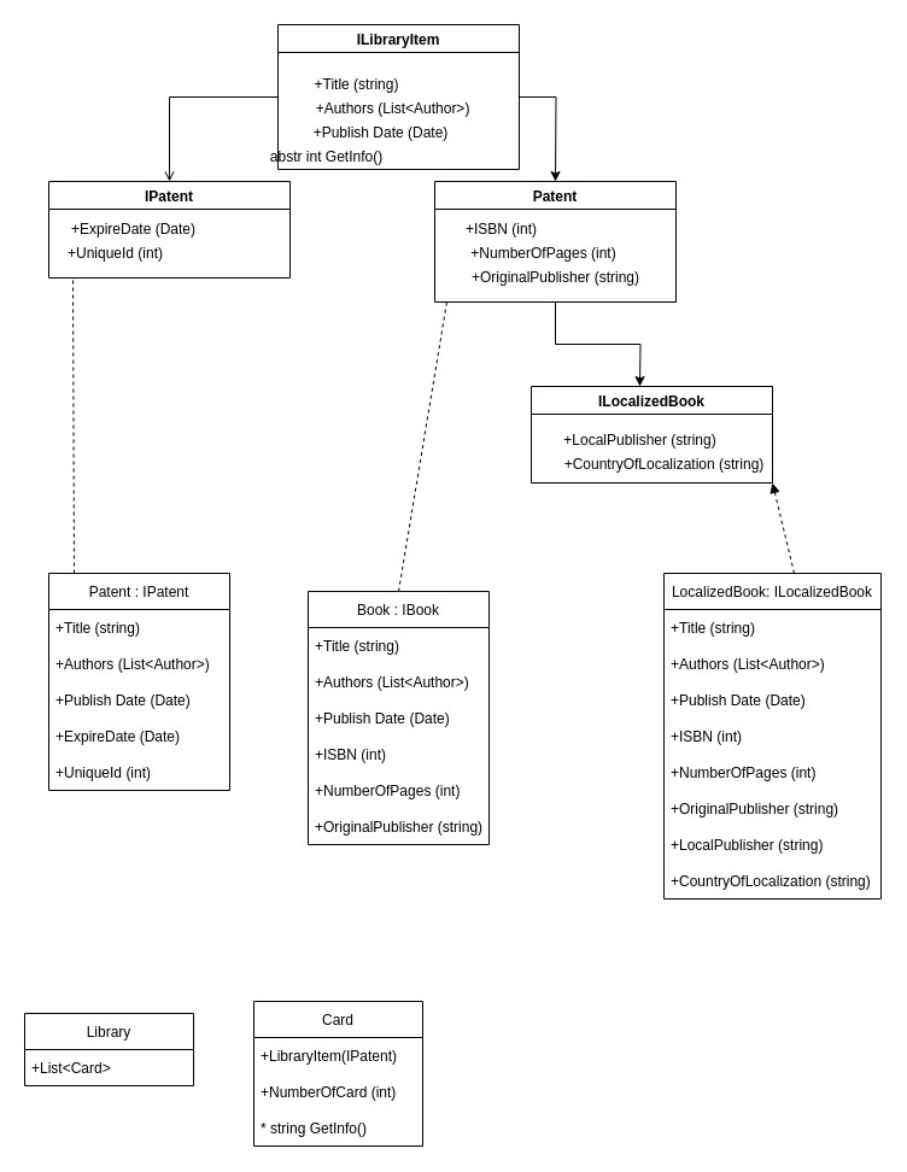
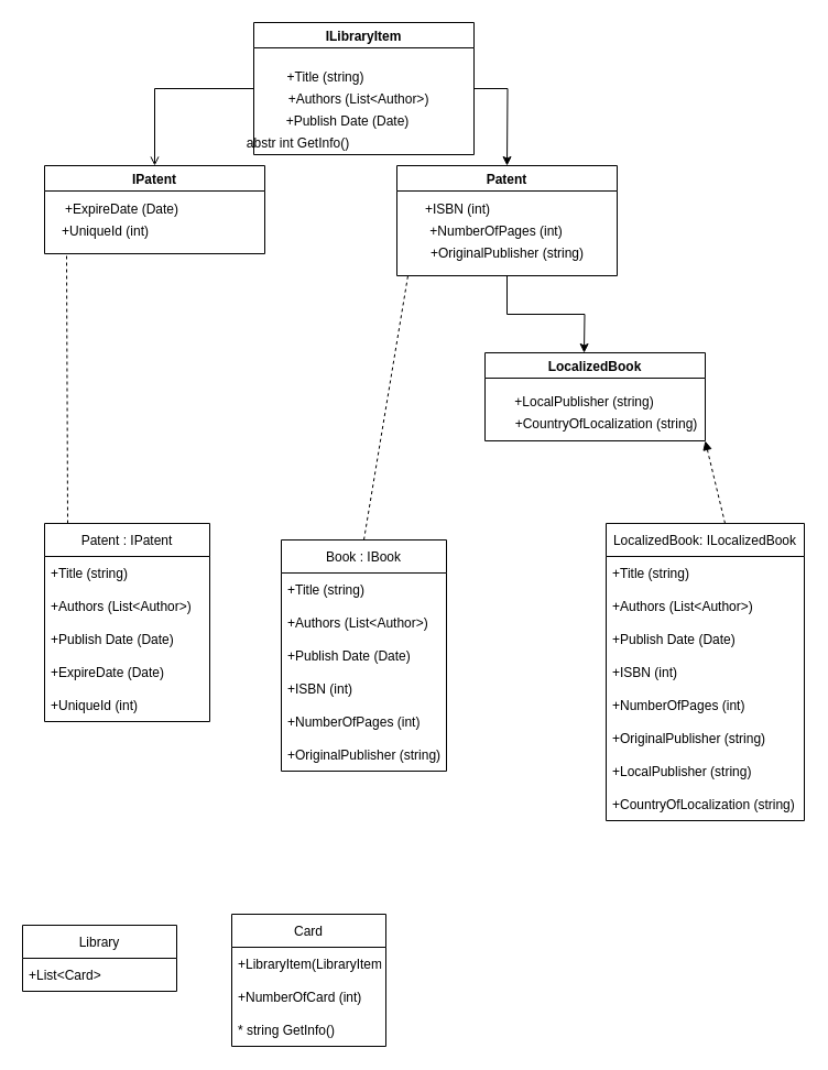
- <mxCell id="14" value="ILocalizedBook" style="swimlane;" parent="1" vertex="1"><mxGeometry x="440" y="320" width="200" height="80" as="geometry" /></mxCell>
+ <mxCell id="14" value="LocalizedBook" style="swimlane;" parent="1" vertex="1"><mxGeometry x="440" y="320" width="200" height="80" as="geometry" /></mxCell>
- <mxCell id="48" value="+LibraryItem(IPatent)" style="text;strokeColor=none;fillColor=none;align=left;verticalAlign=middle;spacingLeft=4;spacingRight=4;overflow=hidden;points=[[0,0.5],[1,0.5]];portConstraint=eastwest;rotatable=0;" parent="47" vertex="1"><mxGeometry y="30" width="140" height="30" as="geometry" /></mxCell>
+ <mxCell id="48" value="+LibraryItem(LibraryItem)" style="text;strokeColor=none;fillColor=none;align=left;verticalAlign=middle;spacingLeft=4;spacingRight=4;overflow=hidden;points=[[0,0.5],[1,0.5]];portConstraint=eastwest;rotatable=0;" parent="47" vertex="1"><mxGeometry y="30" width="140" height="30" as="geometry" /></mxCell>
